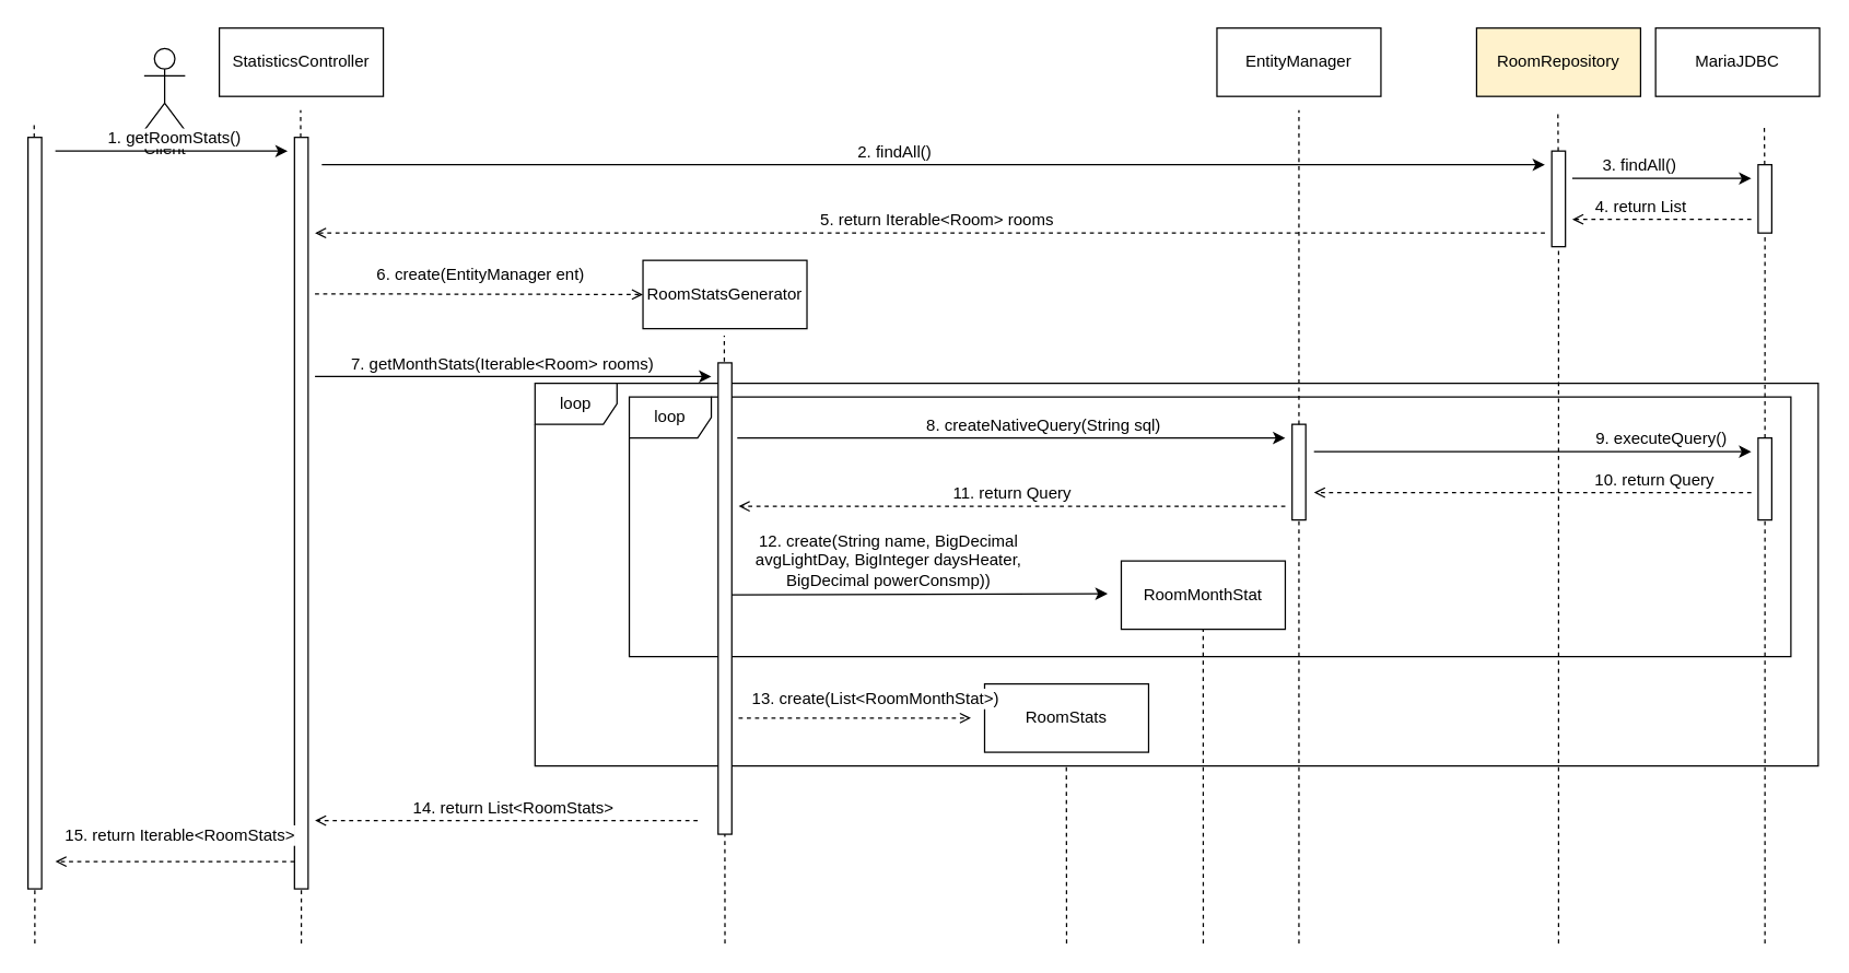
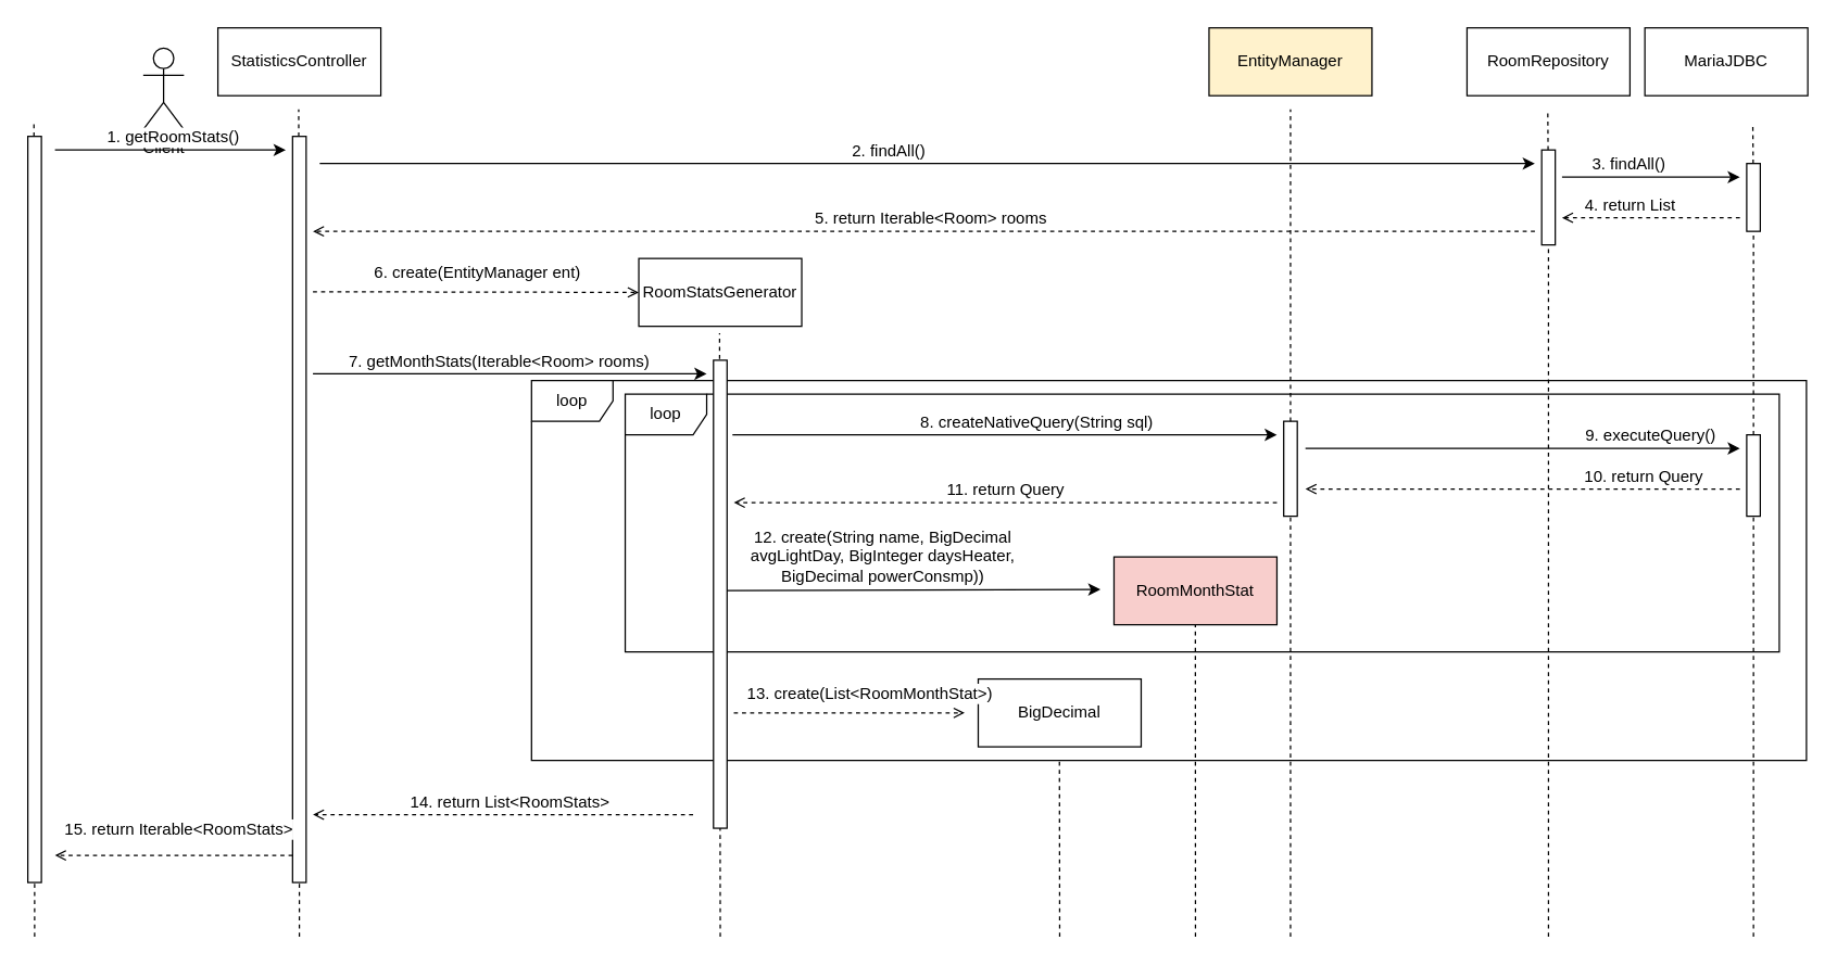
- <mxCell id="37" value="EntityManager" style="rounded=0;whiteSpace=wrap;html=1;fontSize=12;" parent="1" vertex="1"><mxGeometry x="890" y="20" width="120" height="50" as="geometry" /></mxCell>
+ <mxCell id="37" value="EntityManager" style="rounded=0;whiteSpace=wrap;html=1;fontSize=12;fillColor=#fff2cc;" parent="1" vertex="1"><mxGeometry x="890" y="20" width="120" height="50" as="geometry" /></mxCell>
- <mxCell id="17" value="RoomRepository" style="rounded=0;whiteSpace=wrap;html=1;fontSize=12;fillColor=#fff2cc;" parent="1" vertex="1"><mxGeometry x="1080" y="20" width="120" height="50" as="geometry" /></mxCell>
+ <mxCell id="17" value="RoomRepository" style="rounded=0;whiteSpace=wrap;html=1;fontSize=12;" parent="1" vertex="1"><mxGeometry x="1080" y="20" width="120" height="50" as="geometry" /></mxCell>
- <mxCell id="48" value="RoomMonthStat" style="rounded=0;whiteSpace=wrap;html=1;fontSize=12;" parent="1" vertex="1"><mxGeometry x="820" y="410" width="120" height="50" as="geometry" /></mxCell>
+ <mxCell id="48" value="RoomMonthStat" style="rounded=0;whiteSpace=wrap;html=1;fontSize=12;fillColor=#f8cecc;" parent="1" vertex="1"><mxGeometry x="820" y="410" width="120" height="50" as="geometry" /></mxCell>
- <mxCell id="55" value="RoomStats" style="rounded=0;whiteSpace=wrap;html=1;fontSize=12;" parent="1" vertex="1"><mxGeometry x="720" y="500" width="120" height="50" as="geometry" /></mxCell>
+ <mxCell id="55" value="BigDecimal" style="rounded=0;whiteSpace=wrap;html=1;fontSize=12;" parent="1" vertex="1"><mxGeometry x="720" y="500" width="120" height="50" as="geometry" /></mxCell>
